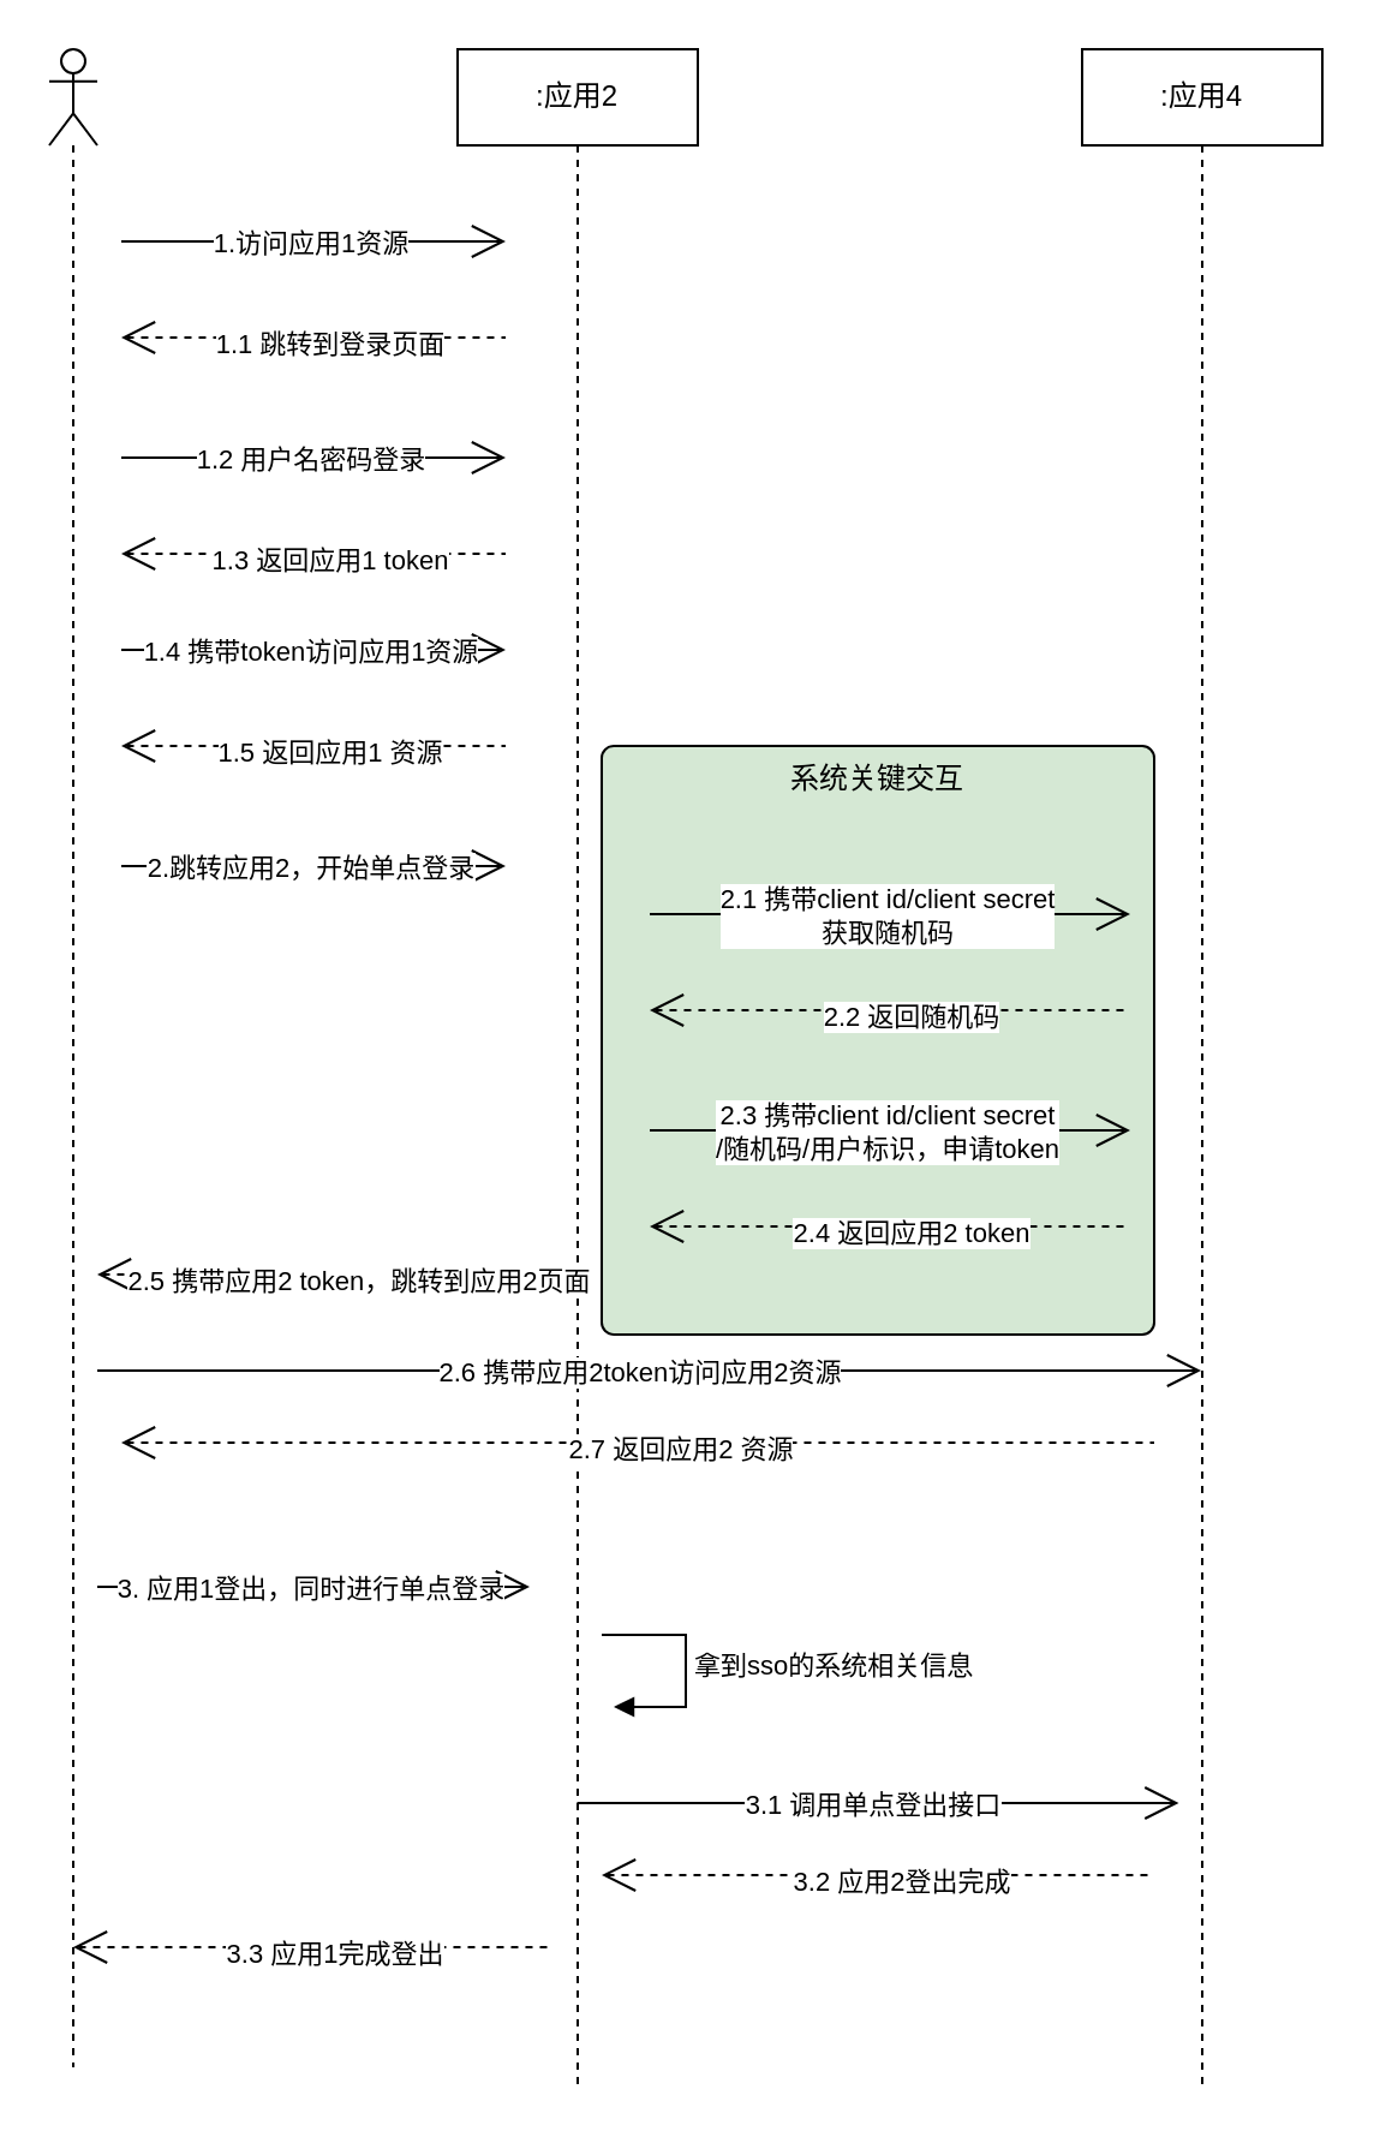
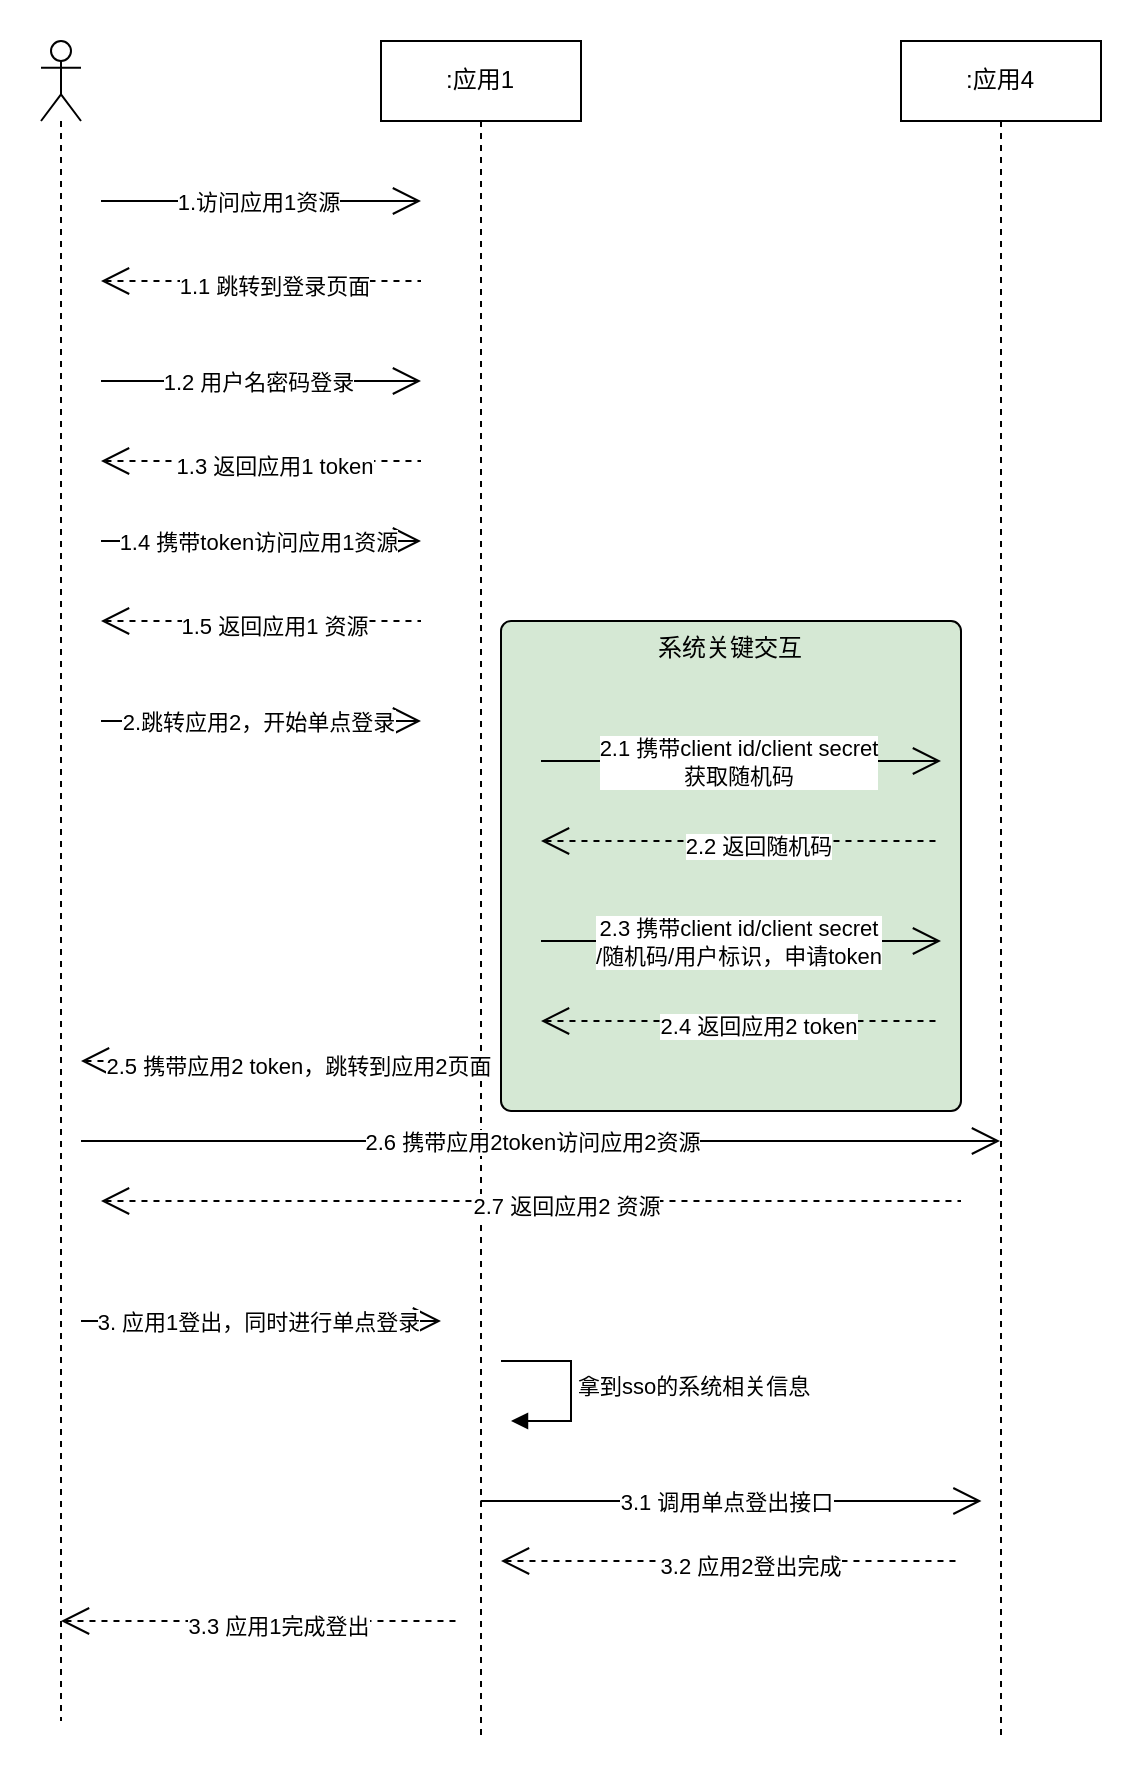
- <mxCell id="3" value=":应用2" style="shape=umlLifeline;perimeter=lifelinePerimeter;whiteSpace=wrap;html=1;container=1;dropTarget=0;collapsible=0;recursiveResize=0;outlineConnect=0;portConstraint=eastwest;newEdgeStyle={&quot;curved&quot;:0,&quot;rounded&quot;:0};" vertex="1" parent="1"><mxGeometry x="190" y="20" width="100" height="850" as="geometry" /></mxCell>
+ <mxCell id="3" value=":应用1" style="shape=umlLifeline;perimeter=lifelinePerimeter;whiteSpace=wrap;html=1;container=1;dropTarget=0;collapsible=0;recursiveResize=0;outlineConnect=0;portConstraint=eastwest;newEdgeStyle={&quot;curved&quot;:0,&quot;rounded&quot;:0};" vertex="1" parent="1"><mxGeometry x="190" y="20" width="100" height="850" as="geometry" /></mxCell>
